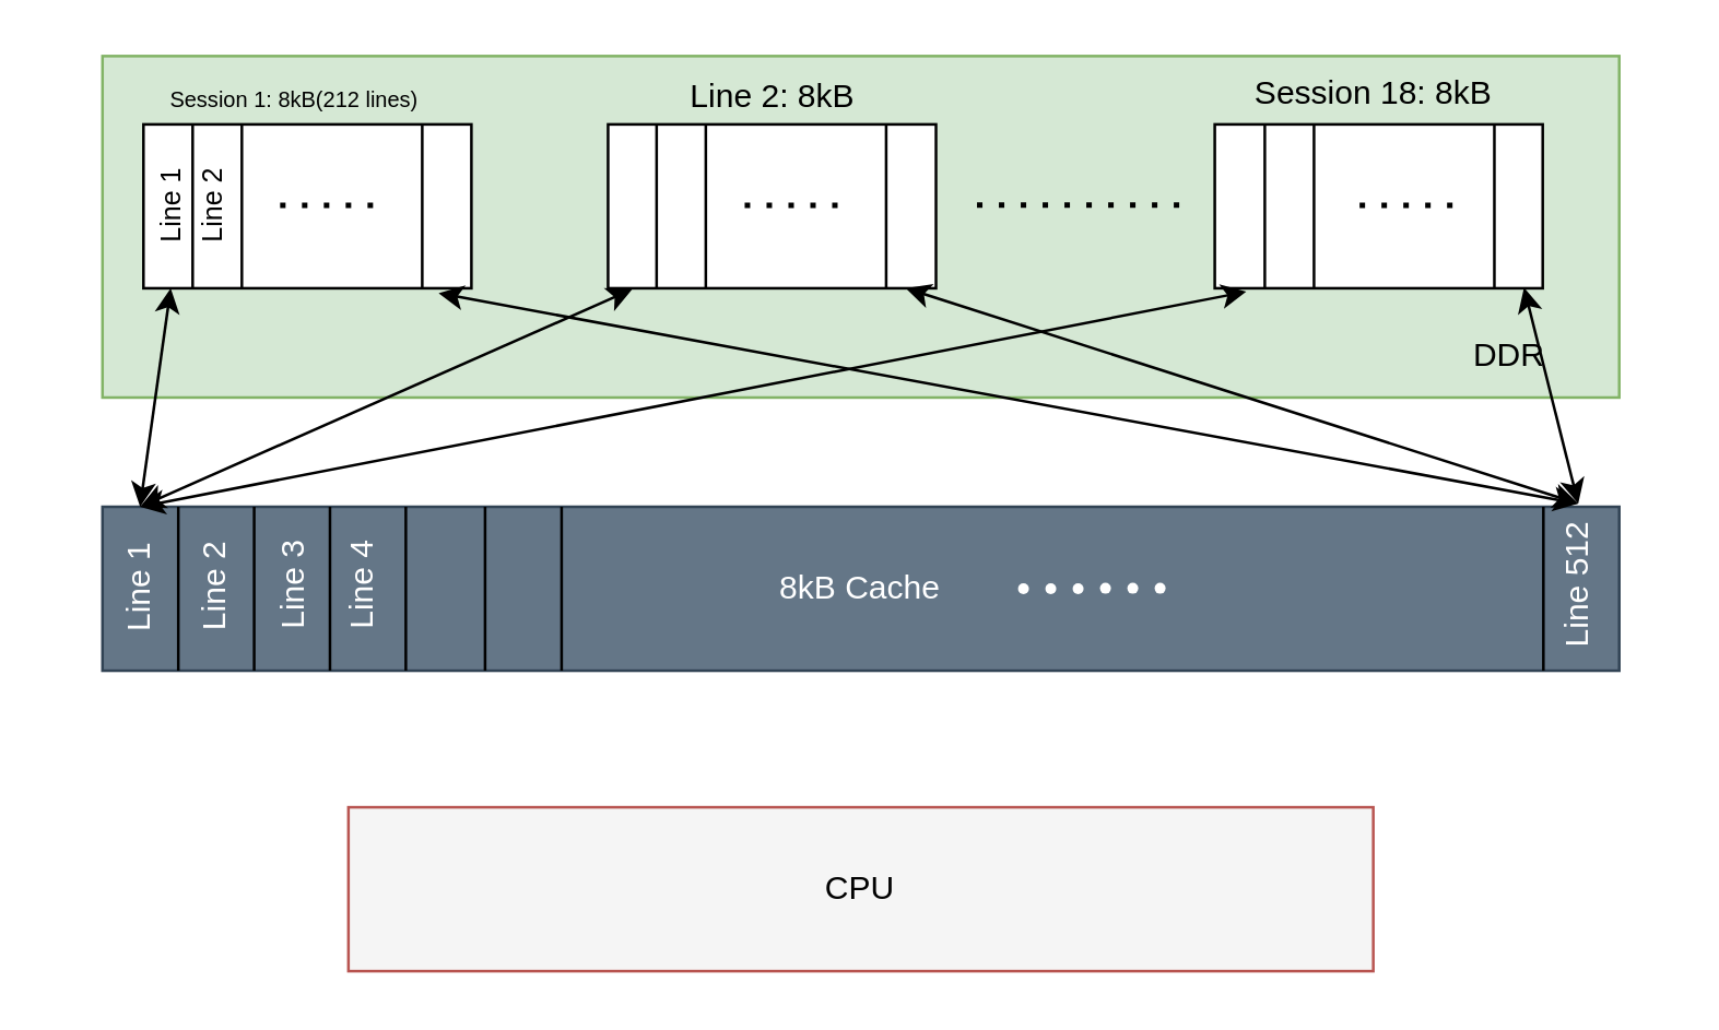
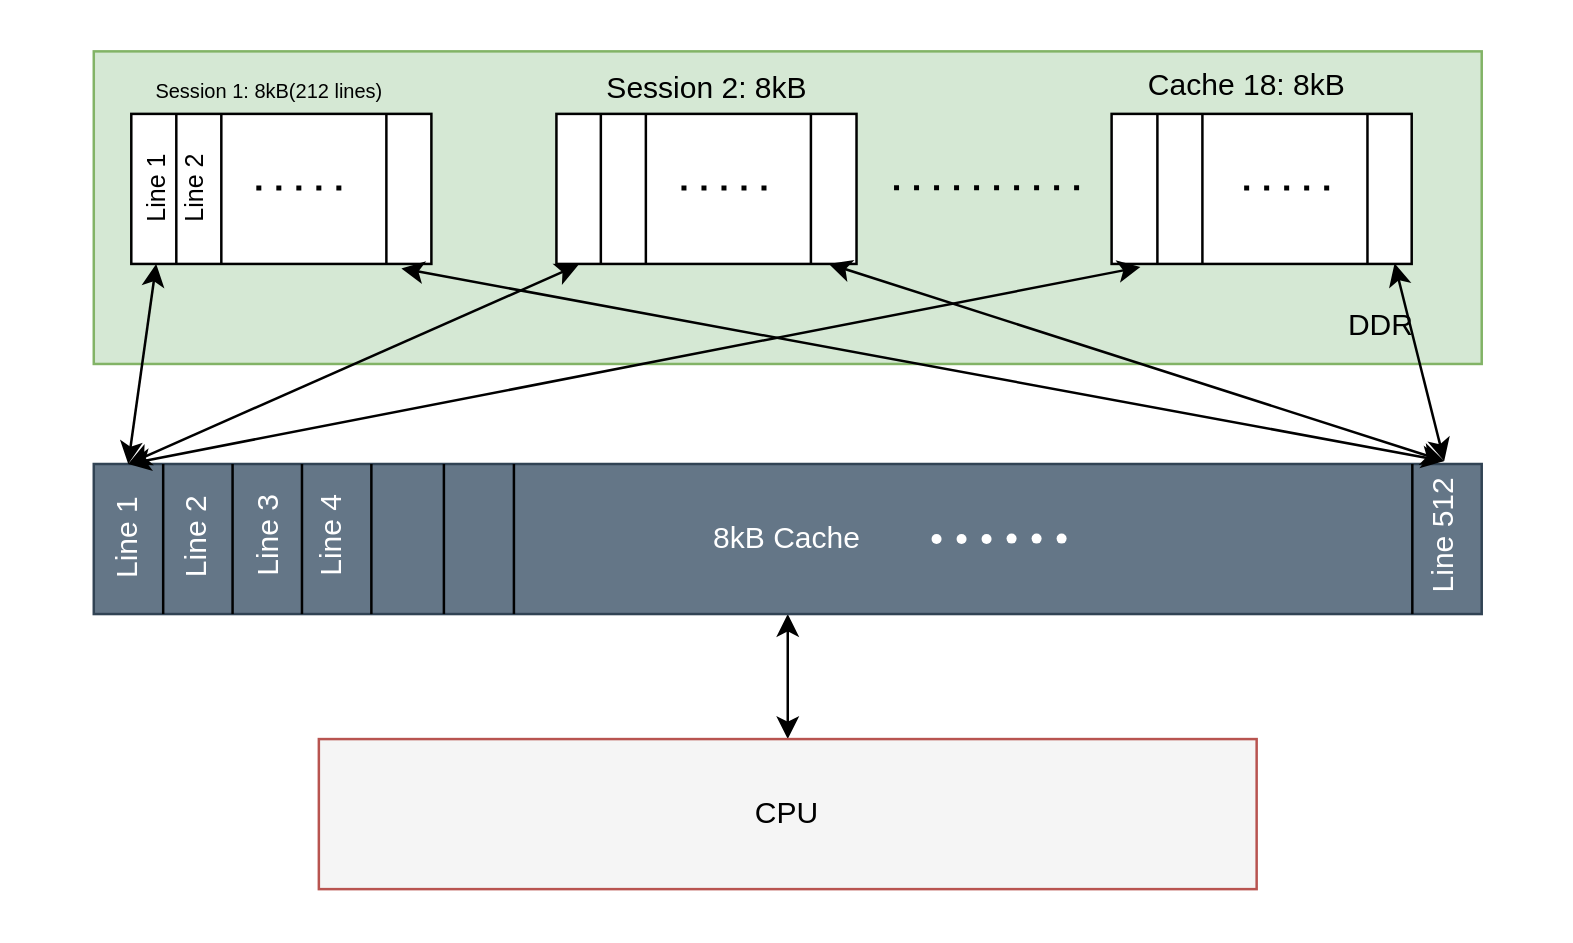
- <mxCell id="47" value="&lt;span style=&quot;color: rgb(0, 0, 0); font-family: Helvetica; font-size: 12px; font-style: normal; font-variant-ligatures: normal; font-variant-caps: normal; font-weight: 400; letter-spacing: normal; orphans: 2; text-align: center; text-indent: 0px; text-transform: none; widows: 2; word-spacing: 0px; -webkit-text-stroke-width: 0px; white-space: normal; text-decoration-thickness: initial; text-decoration-style: initial; text-decoration-color: initial; float: none; display: inline !important;&quot;&gt;Session 18: 8kB&lt;/span&gt;" style="text;whiteSpace=wrap;html=1;" vertex="1" parent="1"><mxGeometry x="457" y="20" width="115" height="35" as="geometry" /></mxCell>
+ <mxCell id="47" value="&lt;span style=&quot;color: rgb(0, 0, 0); font-family: Helvetica; font-size: 12px; font-style: normal; font-variant-ligatures: normal; font-variant-caps: normal; font-weight: 400; letter-spacing: normal; orphans: 2; text-align: center; text-indent: 0px; text-transform: none; widows: 2; word-spacing: 0px; -webkit-text-stroke-width: 0px; white-space: normal; text-decoration-thickness: initial; text-decoration-style: initial; text-decoration-color: initial; float: none; display: inline !important;&quot;&gt;Cache 18: 8kB&lt;/span&gt;" style="text;whiteSpace=wrap;html=1;" vertex="1" parent="1"><mxGeometry x="457" y="20" width="115" height="35" as="geometry" /></mxCell>
- <mxCell id="38" value="&lt;span style=&quot;color: rgb(0, 0, 0);&quot;&gt;Line 2: 8kB&lt;/span&gt;" style="text;html=1;align=center;verticalAlign=middle;whiteSpace=wrap;rounded=0;" vertex="1" parent="1"><mxGeometry x="234.5" y="20" width="95" height="30" as="geometry" /></mxCell>
+ <mxCell id="38" value="&lt;span style=&quot;color: rgb(0, 0, 0);&quot;&gt;Session 2: 8kB&lt;/span&gt;" style="text;html=1;align=center;verticalAlign=middle;whiteSpace=wrap;rounded=0;" vertex="1" parent="1"><mxGeometry x="234.5" y="20" width="95" height="30" as="geometry" /></mxCell>
+ <mxCell id="8" style="html=1;entryX=0.5;entryY=0;entryDx=0;entryDy=0;startArrow=classic;startFill=1;" parent="1" source="9" target="10" edge="1"><mxGeometry relative="1" as="geometry" /></mxCell>
